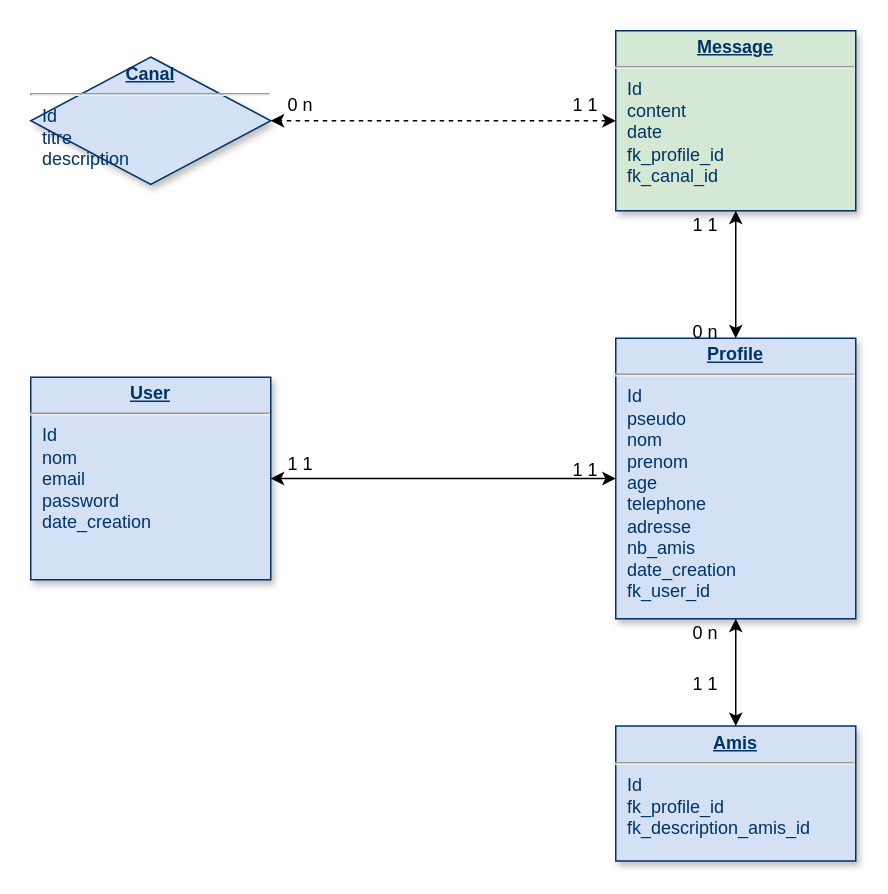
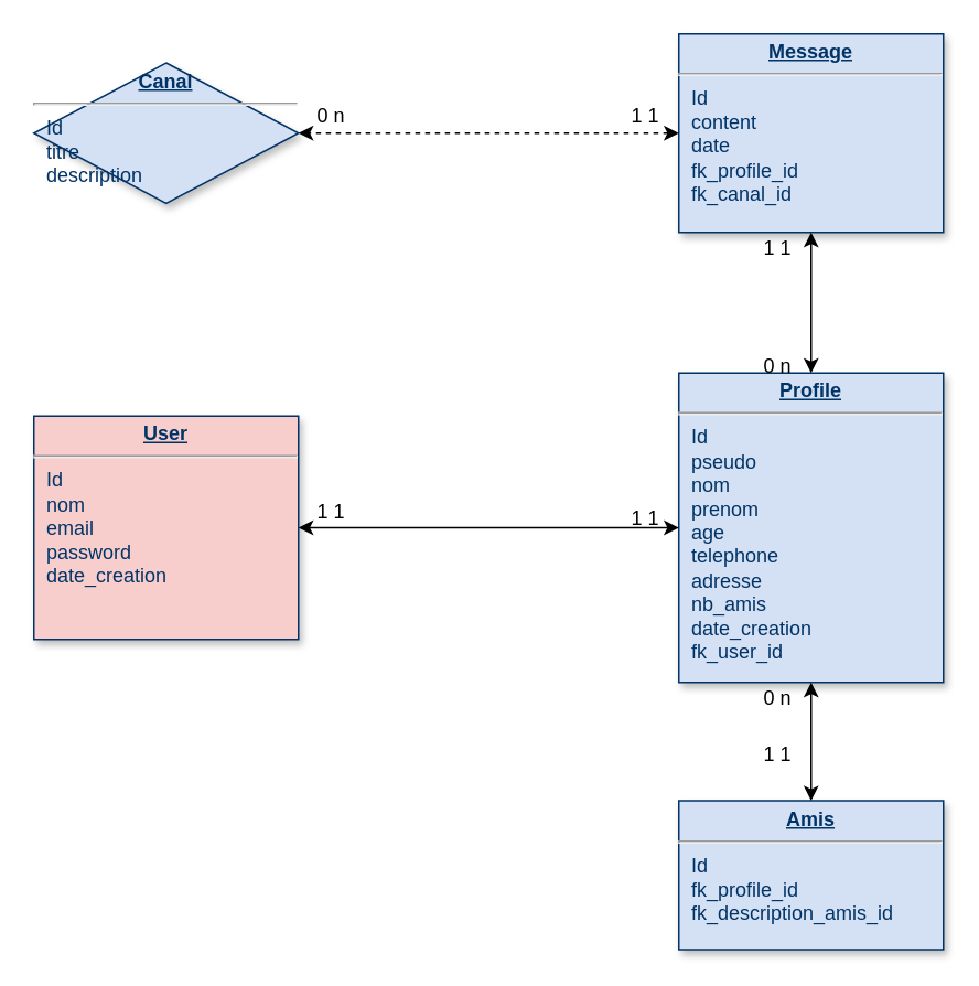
- <mxCell id="3" value="&lt;p style=&quot;margin: 0px ; margin-top: 4px ; text-align: center ; text-decoration: underline&quot;&gt;&lt;strong&gt;Message&lt;/strong&gt;&lt;/p&gt;&lt;hr&gt;&lt;p style=&quot;margin: 0px ; margin-left: 8px&quot;&gt;Id&lt;/p&gt;&lt;p style=&quot;margin: 0px ; margin-left: 8px&quot;&gt;content&lt;/p&gt;&lt;p style=&quot;margin: 0px ; margin-left: 8px&quot;&gt;date&lt;br&gt;&lt;/p&gt;&lt;p style=&quot;margin: 0px ; margin-left: 8px&quot;&gt;fk_profile_id&lt;/p&gt;&lt;p style=&quot;margin: 0px ; margin-left: 8px&quot;&gt;fk_canal_id&lt;/p&gt;" style="verticalAlign=top;align=left;overflow=fill;fontSize=12;fontFamily=Helvetica;html=1;strokeColor=#003366;shadow=1;fillColor=#d5e8d4;fontColor=#003366;" parent="1" vertex="1"><mxGeometry x="410" y="20" width="160" height="120" as="geometry" /></mxCell>
+ <mxCell id="3" value="&lt;p style=&quot;margin: 0px ; margin-top: 4px ; text-align: center ; text-decoration: underline&quot;&gt;&lt;strong&gt;Message&lt;/strong&gt;&lt;/p&gt;&lt;hr&gt;&lt;p style=&quot;margin: 0px ; margin-left: 8px&quot;&gt;Id&lt;/p&gt;&lt;p style=&quot;margin: 0px ; margin-left: 8px&quot;&gt;content&lt;/p&gt;&lt;p style=&quot;margin: 0px ; margin-left: 8px&quot;&gt;date&lt;br&gt;&lt;/p&gt;&lt;p style=&quot;margin: 0px ; margin-left: 8px&quot;&gt;fk_profile_id&lt;/p&gt;&lt;p style=&quot;margin: 0px ; margin-left: 8px&quot;&gt;fk_canal_id&lt;/p&gt;" style="verticalAlign=top;align=left;overflow=fill;fontSize=12;fontFamily=Helvetica;html=1;strokeColor=#003366;shadow=1;fillColor=#D4E1F5;fontColor=#003366" parent="1" vertex="1"><mxGeometry x="410" y="20" width="160" height="120" as="geometry" /></mxCell>
- <mxCell id="2" value="&lt;p style=&quot;margin: 0px ; margin-top: 4px ; text-align: center ; text-decoration: underline&quot;&gt;&lt;strong&gt;User&lt;/strong&gt;&lt;/p&gt;&lt;hr&gt;&lt;p style=&quot;margin: 0px ; margin-left: 8px&quot;&gt;Id&lt;/p&gt;&lt;p style=&quot;margin: 0px ; margin-left: 8px&quot;&gt;nom&lt;/p&gt;&lt;p style=&quot;margin: 0px ; margin-left: 8px&quot;&gt;email&lt;/p&gt;&lt;p style=&quot;margin: 0px ; margin-left: 8px&quot;&gt;password&lt;/p&gt;&lt;p style=&quot;margin: 0px ; margin-left: 8px&quot;&gt;date_creation&lt;/p&gt;" style="verticalAlign=top;align=left;overflow=fill;fontSize=12;fontFamily=Helvetica;html=1;strokeColor=#003366;shadow=1;fillColor=#D4E1F5;fontColor=#003366" parent="1" vertex="1"><mxGeometry x="20" y="251" width="160" height="135" as="geometry" /></mxCell>
+ <mxCell id="2" value="&lt;p style=&quot;margin: 0px ; margin-top: 4px ; text-align: center ; text-decoration: underline&quot;&gt;&lt;strong&gt;User&lt;/strong&gt;&lt;/p&gt;&lt;hr&gt;&lt;p style=&quot;margin: 0px ; margin-left: 8px&quot;&gt;Id&lt;/p&gt;&lt;p style=&quot;margin: 0px ; margin-left: 8px&quot;&gt;nom&lt;/p&gt;&lt;p style=&quot;margin: 0px ; margin-left: 8px&quot;&gt;email&lt;/p&gt;&lt;p style=&quot;margin: 0px ; margin-left: 8px&quot;&gt;password&lt;/p&gt;&lt;p style=&quot;margin: 0px ; margin-left: 8px&quot;&gt;date_creation&lt;/p&gt;" style="verticalAlign=top;align=left;overflow=fill;fontSize=12;fontFamily=Helvetica;html=1;strokeColor=#003366;shadow=1;fillColor=#f8cecc;fontColor=#003366;" parent="1" vertex="1"><mxGeometry x="20" y="251" width="160" height="135" as="geometry" /></mxCell>
